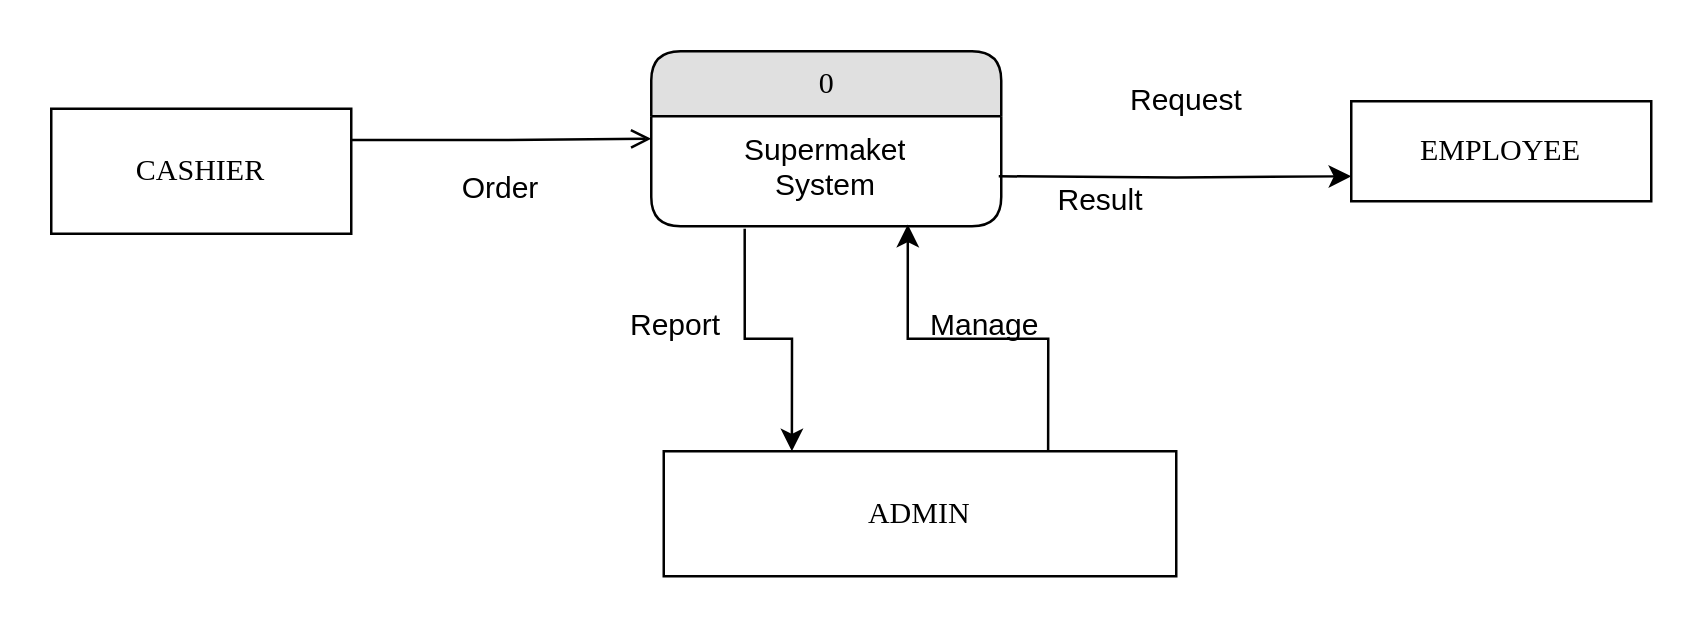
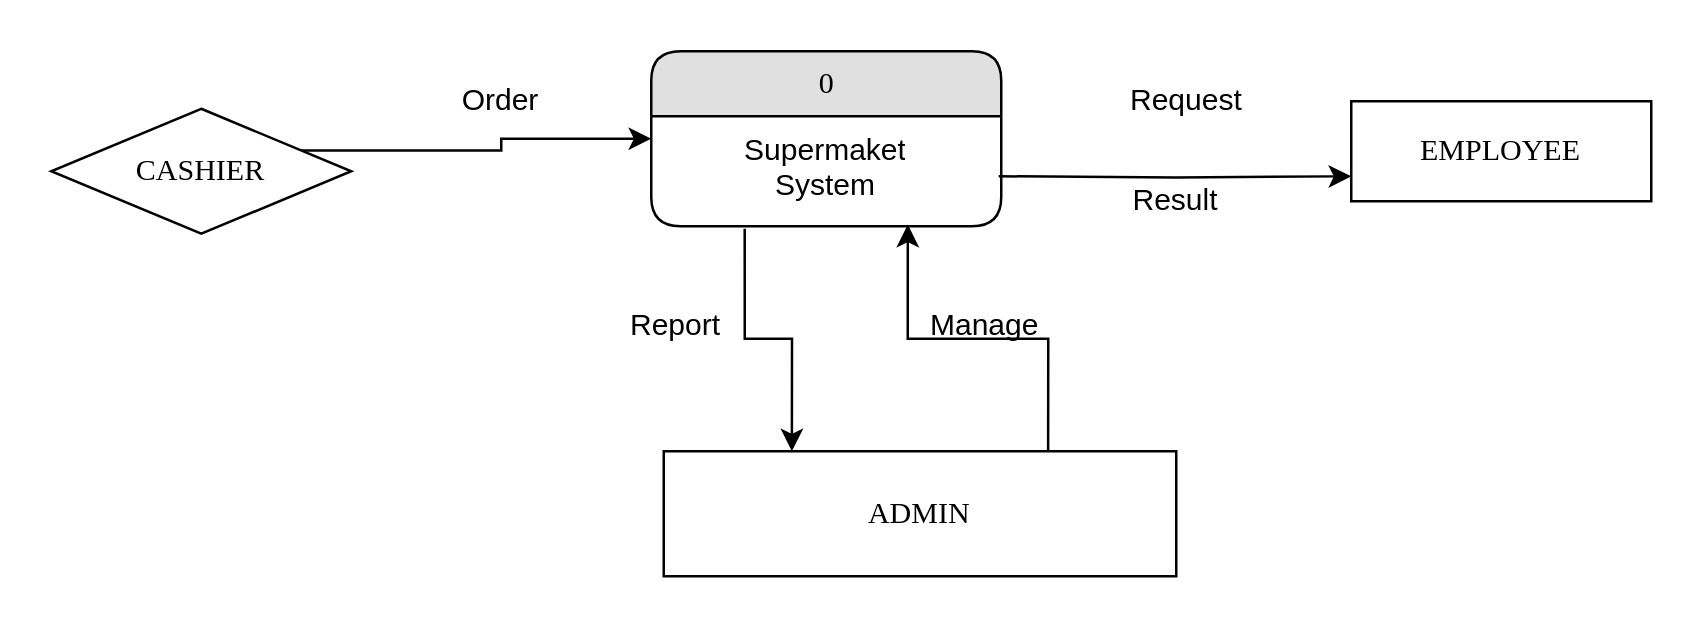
- <mxCell id="3" style="edgeStyle=orthogonalEdgeStyle;rounded=0;orthogonalLoop=1;jettySize=auto;html=1;exitX=1;exitY=0.25;exitDx=0;exitDy=0;endArrow=open;" parent="1" source="4" target="5" edge="1"><mxGeometry relative="1" as="geometry" /></mxCell>
+ <mxCell id="3" style="edgeStyle=orthogonalEdgeStyle;rounded=0;orthogonalLoop=1;jettySize=auto;html=1;exitX=1;exitY=0.25;exitDx=0;exitDy=0;" parent="1" source="4" target="5" edge="1"><mxGeometry relative="1" as="geometry" /></mxCell>
- <mxCell id="4" value="CASHIER" style="whiteSpace=wrap;html=1;rounded=0;shadow=0;comic=0;labelBackgroundColor=none;strokeWidth=1;fontFamily=Verdana;fontSize=12;align=center;" parent="1" vertex="1"><mxGeometry x="20" y="43" width="120" height="50" as="geometry" /></mxCell>
+ <mxCell id="4" value="CASHIER" style="rhombus;whiteSpace=wrap;html=1;shadow=0;comic=0;labelBackgroundColor=none;strokeWidth=1;fontFamily=Verdana;fontSize=12;align=center;" parent="1" vertex="1"><mxGeometry x="20" y="43" width="120" height="50" as="geometry" /></mxCell>
- <mxCell id="7" value="Order" style="text;html=1;strokeColor=none;fillColor=none;align=center;verticalAlign=middle;whiteSpace=wrap;rounded=0;" parent="1" vertex="1"><mxGeometry x="180" y="65" width="40" height="20" as="geometry" /></mxCell>
+ <mxCell id="7" value="Order" style="text;html=1;strokeColor=none;fillColor=none;align=center;verticalAlign=middle;whiteSpace=wrap;rounded=0;" parent="1" vertex="1"><mxGeometry x="180" y="30" width="40" height="20" as="geometry" /></mxCell>
- <mxCell id="13" value="Result" style="text;html=1;strokeColor=none;fillColor=none;align=center;verticalAlign=middle;whiteSpace=wrap;rounded=0;" parent="1" vertex="1"><mxGeometry x="420" y="70" width="40" height="20" as="geometry" /></mxCell>
+ <mxCell id="13" value="Result" style="text;html=1;strokeColor=none;fillColor=none;align=center;verticalAlign=middle;whiteSpace=wrap;rounded=0;" parent="1" vertex="1"><mxGeometry x="450" y="70" width="40" height="20" as="geometry" /></mxCell>
